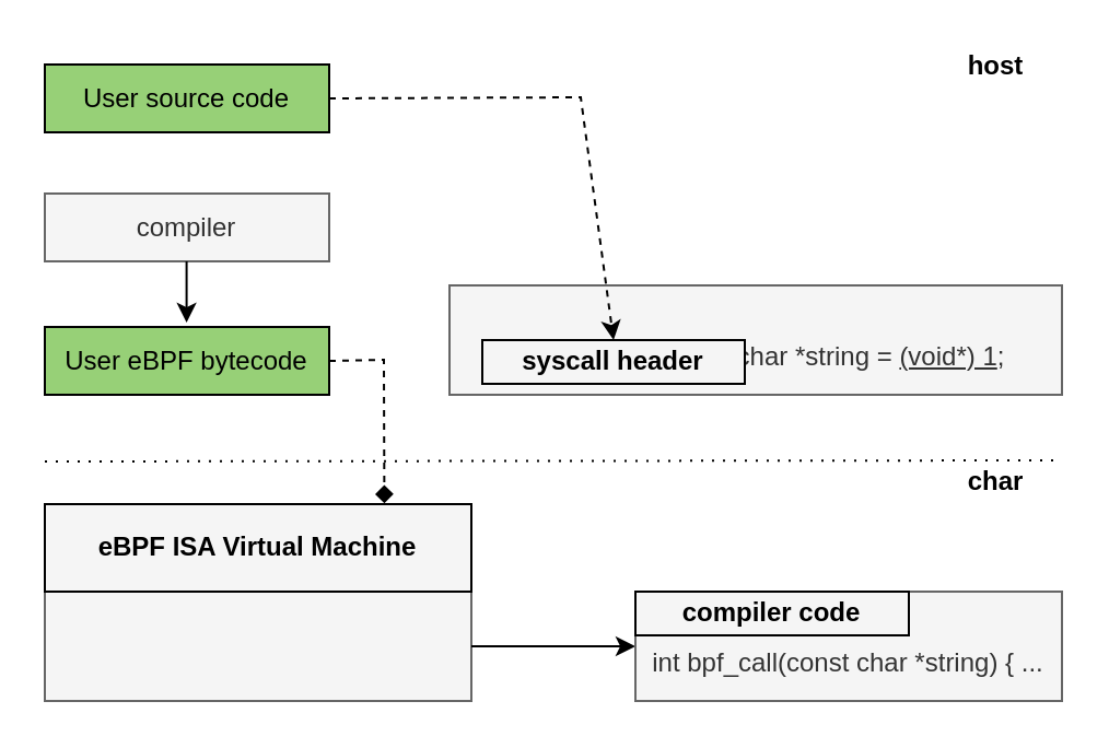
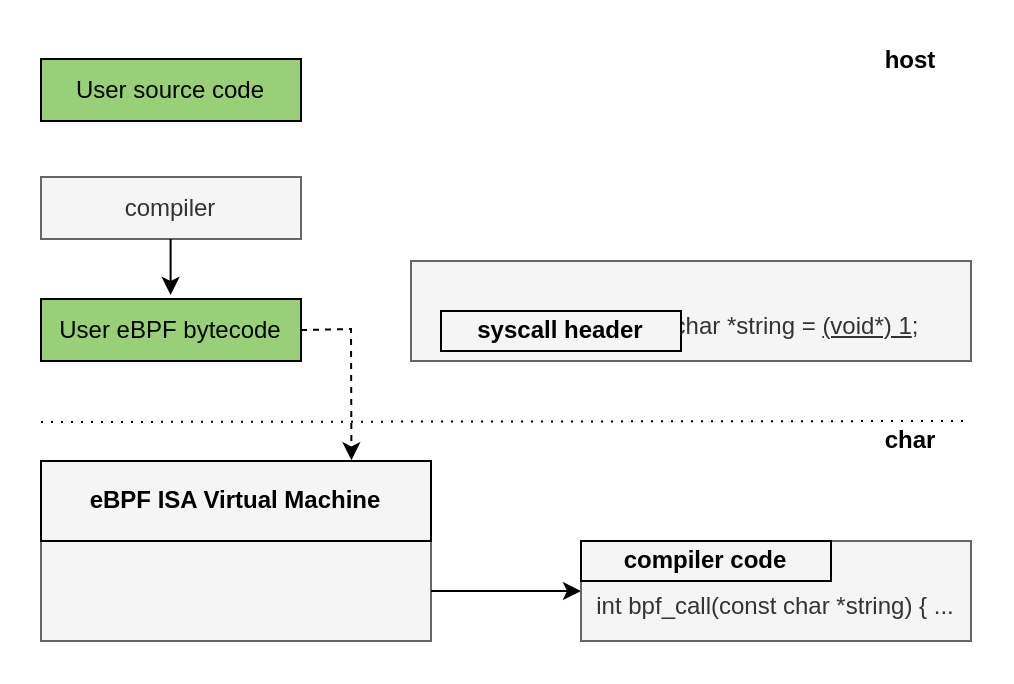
- <mxCell id="7" value="" style="endArrow=classic;html=1;rounded=0;fontFamily=Helvetica;fontSize=5;fontColor=#000000;exitX=1;exitY=0.5;exitDx=0;exitDy=0;dashed=1;entryX=0.5;entryY=0;entryDx=0;entryDy=0;" parent="1" source="12" target="6" edge="1"><mxGeometry width="50" height="50" relative="1" as="geometry"><mxPoint x="160" y="185.5" as="sourcePoint" /><mxPoint x="292.273" y="290.5" as="targetPoint" /><Array as="points"><mxPoint x="265" y="44" /></Array></mxGeometry></mxCell>
- <mxCell id="11" value="" style="endArrow=diamond;html=1;rounded=0;fontFamily=Helvetica;fontSize=5;fontColor=#000000;exitX=1;exitY=0.5;exitDx=0;exitDy=0;dashed=1;entryX=0.796;entryY=-0.009;entryDx=0;entryDy=0;entryPerimeter=0;" parent="1" source="4" target="3" edge="1"><mxGeometry width="50" height="50" relative="1" as="geometry"><mxPoint x="160" y="185.5" as="sourcePoint" /><mxPoint x="215" y="165" as="targetPoint" /><Array as="points"><mxPoint x="175" y="164" /></Array></mxGeometry></mxCell>
+ <mxCell id="11" value="" style="endArrow=classic;html=1;rounded=0;fontFamily=Helvetica;fontSize=5;fontColor=#000000;exitX=1;exitY=0.5;exitDx=0;exitDy=0;dashed=1;entryX=0.796;entryY=-0.009;entryDx=0;entryDy=0;entryPerimeter=0;" parent="1" source="4" target="3" edge="1"><mxGeometry width="50" height="50" relative="1" as="geometry"><mxPoint x="160" y="185.5" as="sourcePoint" /><mxPoint x="215" y="165" as="targetPoint" /><Array as="points"><mxPoint x="175" y="164" /></Array></mxGeometry></mxCell>
